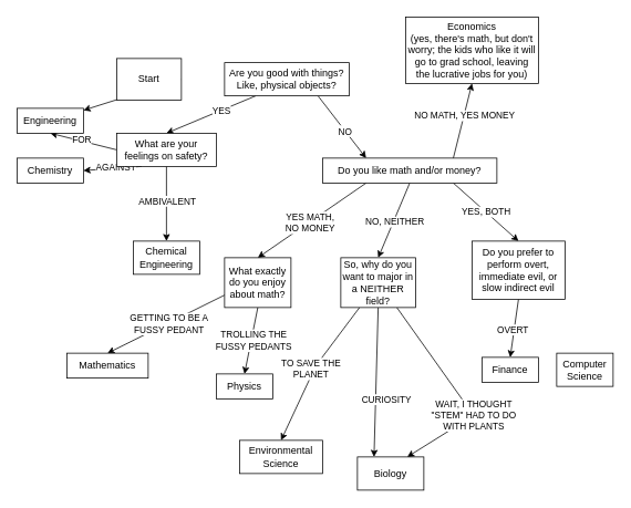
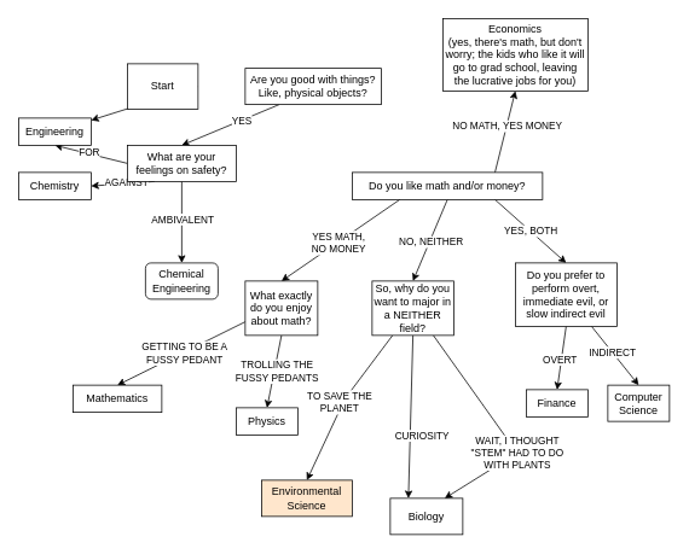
- <mxCell id="4" style="rounded=0;orthogonalLoop=1;jettySize=auto;html=1;exitX=0.75;exitY=1;exitDx=0;exitDy=0;entryX=0.25;entryY=0;entryDx=0;entryDy=0;" edge="1" parent="1" source="9" target="18"><mxGeometry relative="1" as="geometry"><mxPoint x="428" y="180" as="targetPoint" /></mxGeometry></mxCell>
- <mxCell id="5" value="No" style="edgeLabel;html=1;align=center;verticalAlign=middle;resizable=0;points=[];" vertex="1" connectable="0" parent="4"><mxGeometry x="0.087" relative="1" as="geometry"><mxPoint x="1" as="offset" /></mxGeometry></mxCell>
- <mxCell id="6" value="NO" style="edgeLabel;html=1;align=center;verticalAlign=middle;resizable=0;points=[];" vertex="1" connectable="0" parent="4"><mxGeometry x="0.114" y="-1" relative="1" as="geometry"><mxPoint as="offset" /></mxGeometry></mxCell>
- <mxCell id="29" value="Chemical Engineering" style="rounded=0;whiteSpace=wrap;html=1;" vertex="1" parent="1"><mxGeometry x="160" y="290" width="80" height="40" as="geometry" /></mxCell>
+ <mxCell id="29" value="Chemical Engineering" style="whiteSpace=wrap;html=1;rounded=1;" vertex="1" parent="1"><mxGeometry x="160" y="290" width="80" height="40" as="geometry" /></mxCell>
+ <mxCell id="39" style="rounded=0;orthogonalLoop=1;jettySize=auto;html=1;exitX=0.75;exitY=1;exitDx=0;exitDy=0;entryX=0.5;entryY=0;entryDx=0;entryDy=0;" edge="1" parent="1" source="41" target="43"><mxGeometry relative="1" as="geometry"><mxPoint x="680" y="420" as="targetPoint" /></mxGeometry></mxCell>
+ <mxCell id="40" value="INDIRECT" style="edgeLabel;html=1;align=center;verticalAlign=middle;resizable=0;points=[];" vertex="1" connectable="0" parent="39"><mxGeometry x="-0.108" y="-1" relative="1" as="geometry"><mxPoint y="-1" as="offset" /></mxGeometry></mxCell>
- <mxCell id="51" value="Environmental Science" style="rounded=0;whiteSpace=wrap;html=1;" vertex="1" parent="1"><mxGeometry x="288" y="530" width="100" height="40" as="geometry" /></mxCell>
+ <mxCell id="51" value="Environmental Science" style="rounded=0;whiteSpace=wrap;html=1;fillColor=#ffe6cc;" vertex="1" parent="1"><mxGeometry x="288" y="530" width="100" height="40" as="geometry" /></mxCell>
